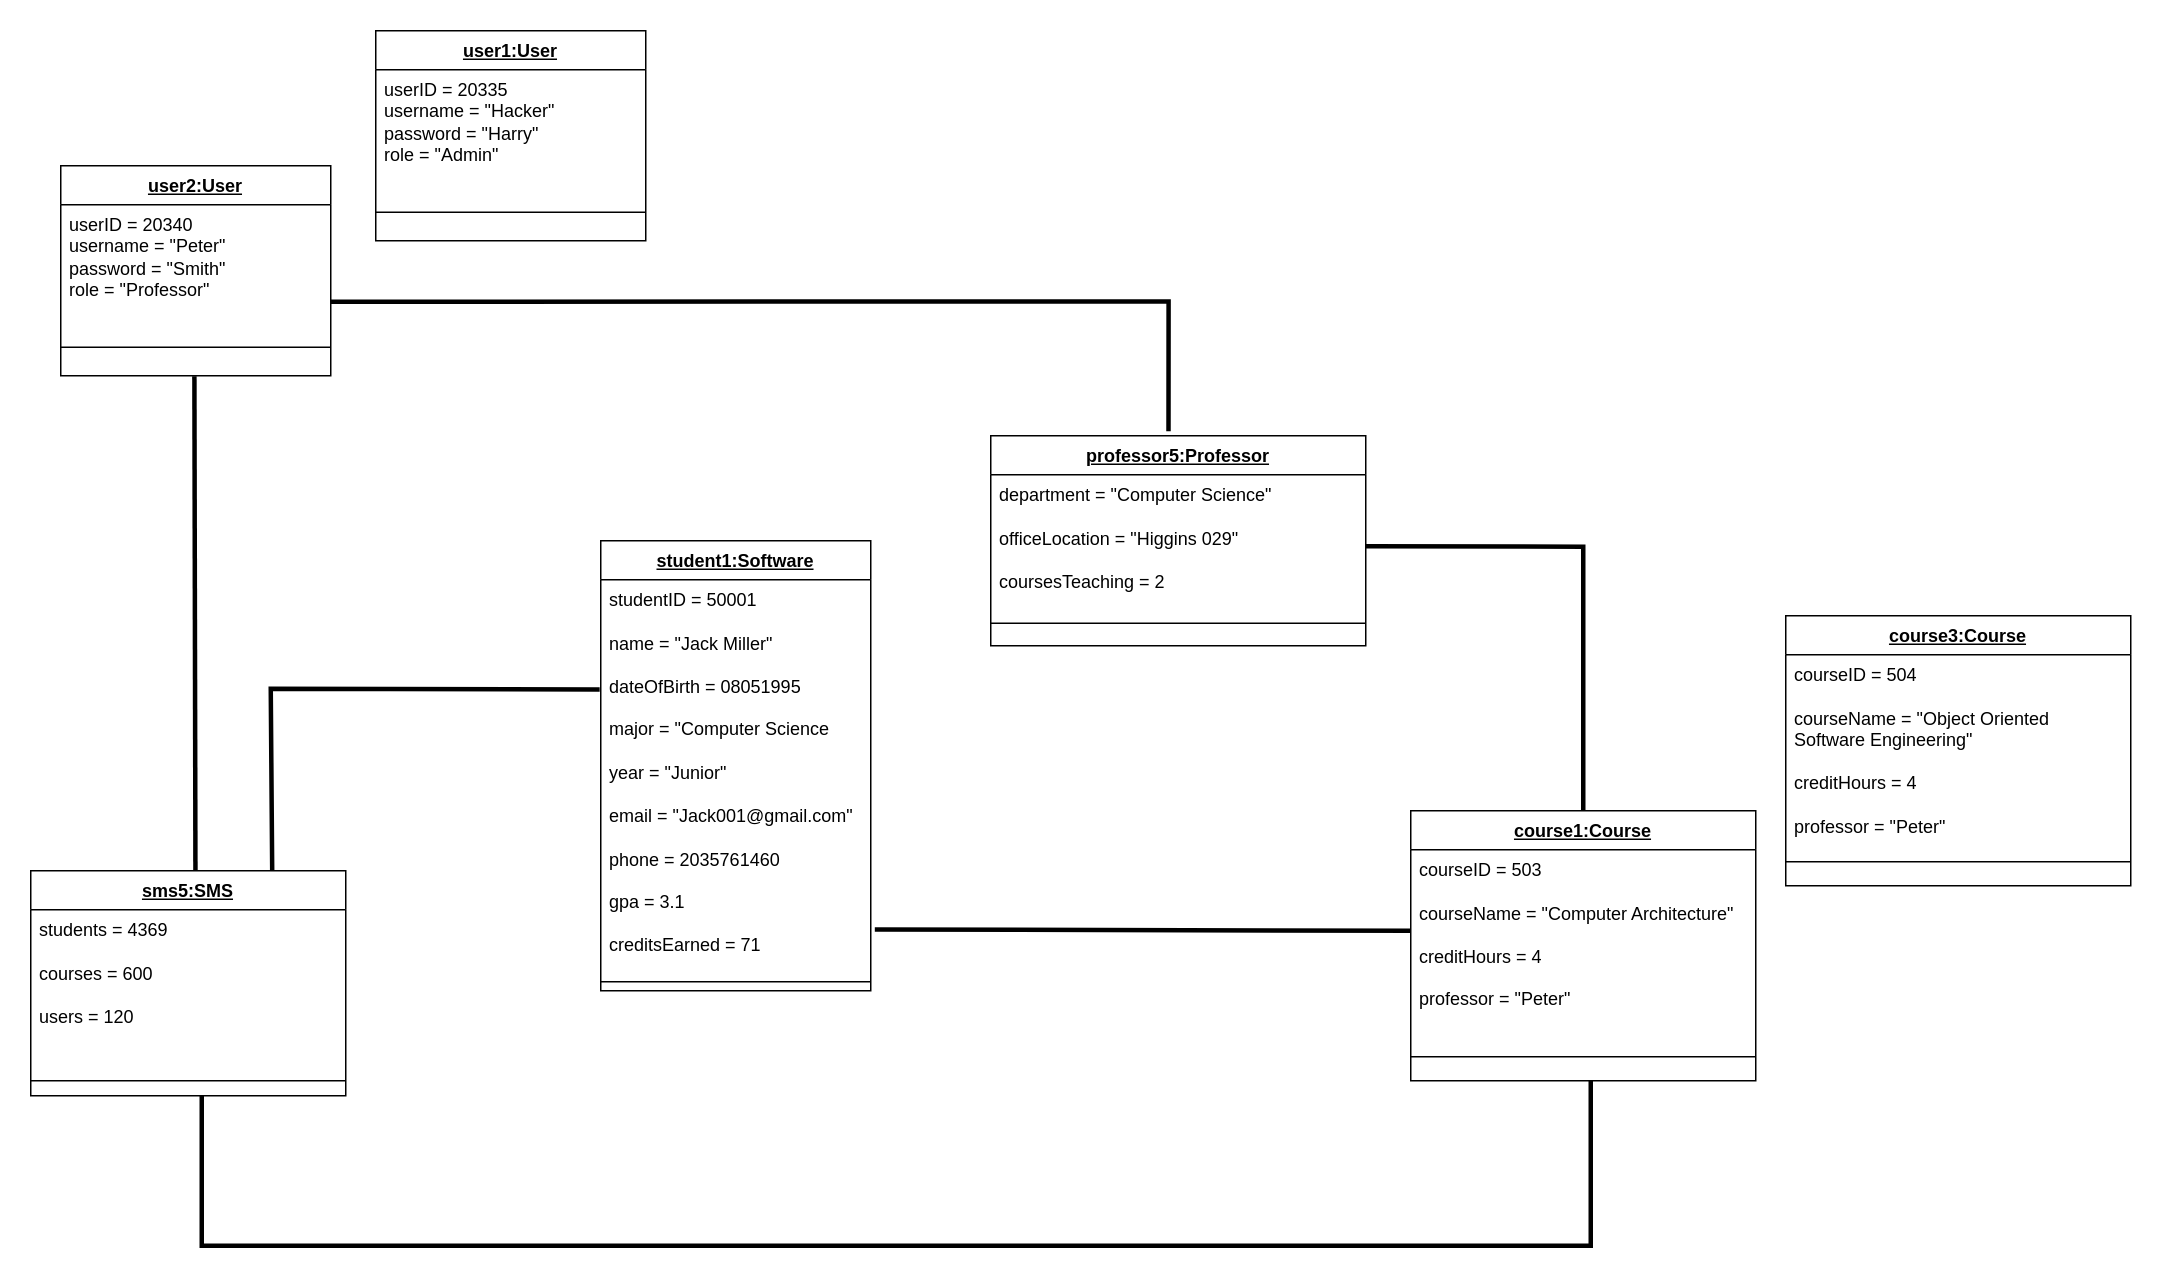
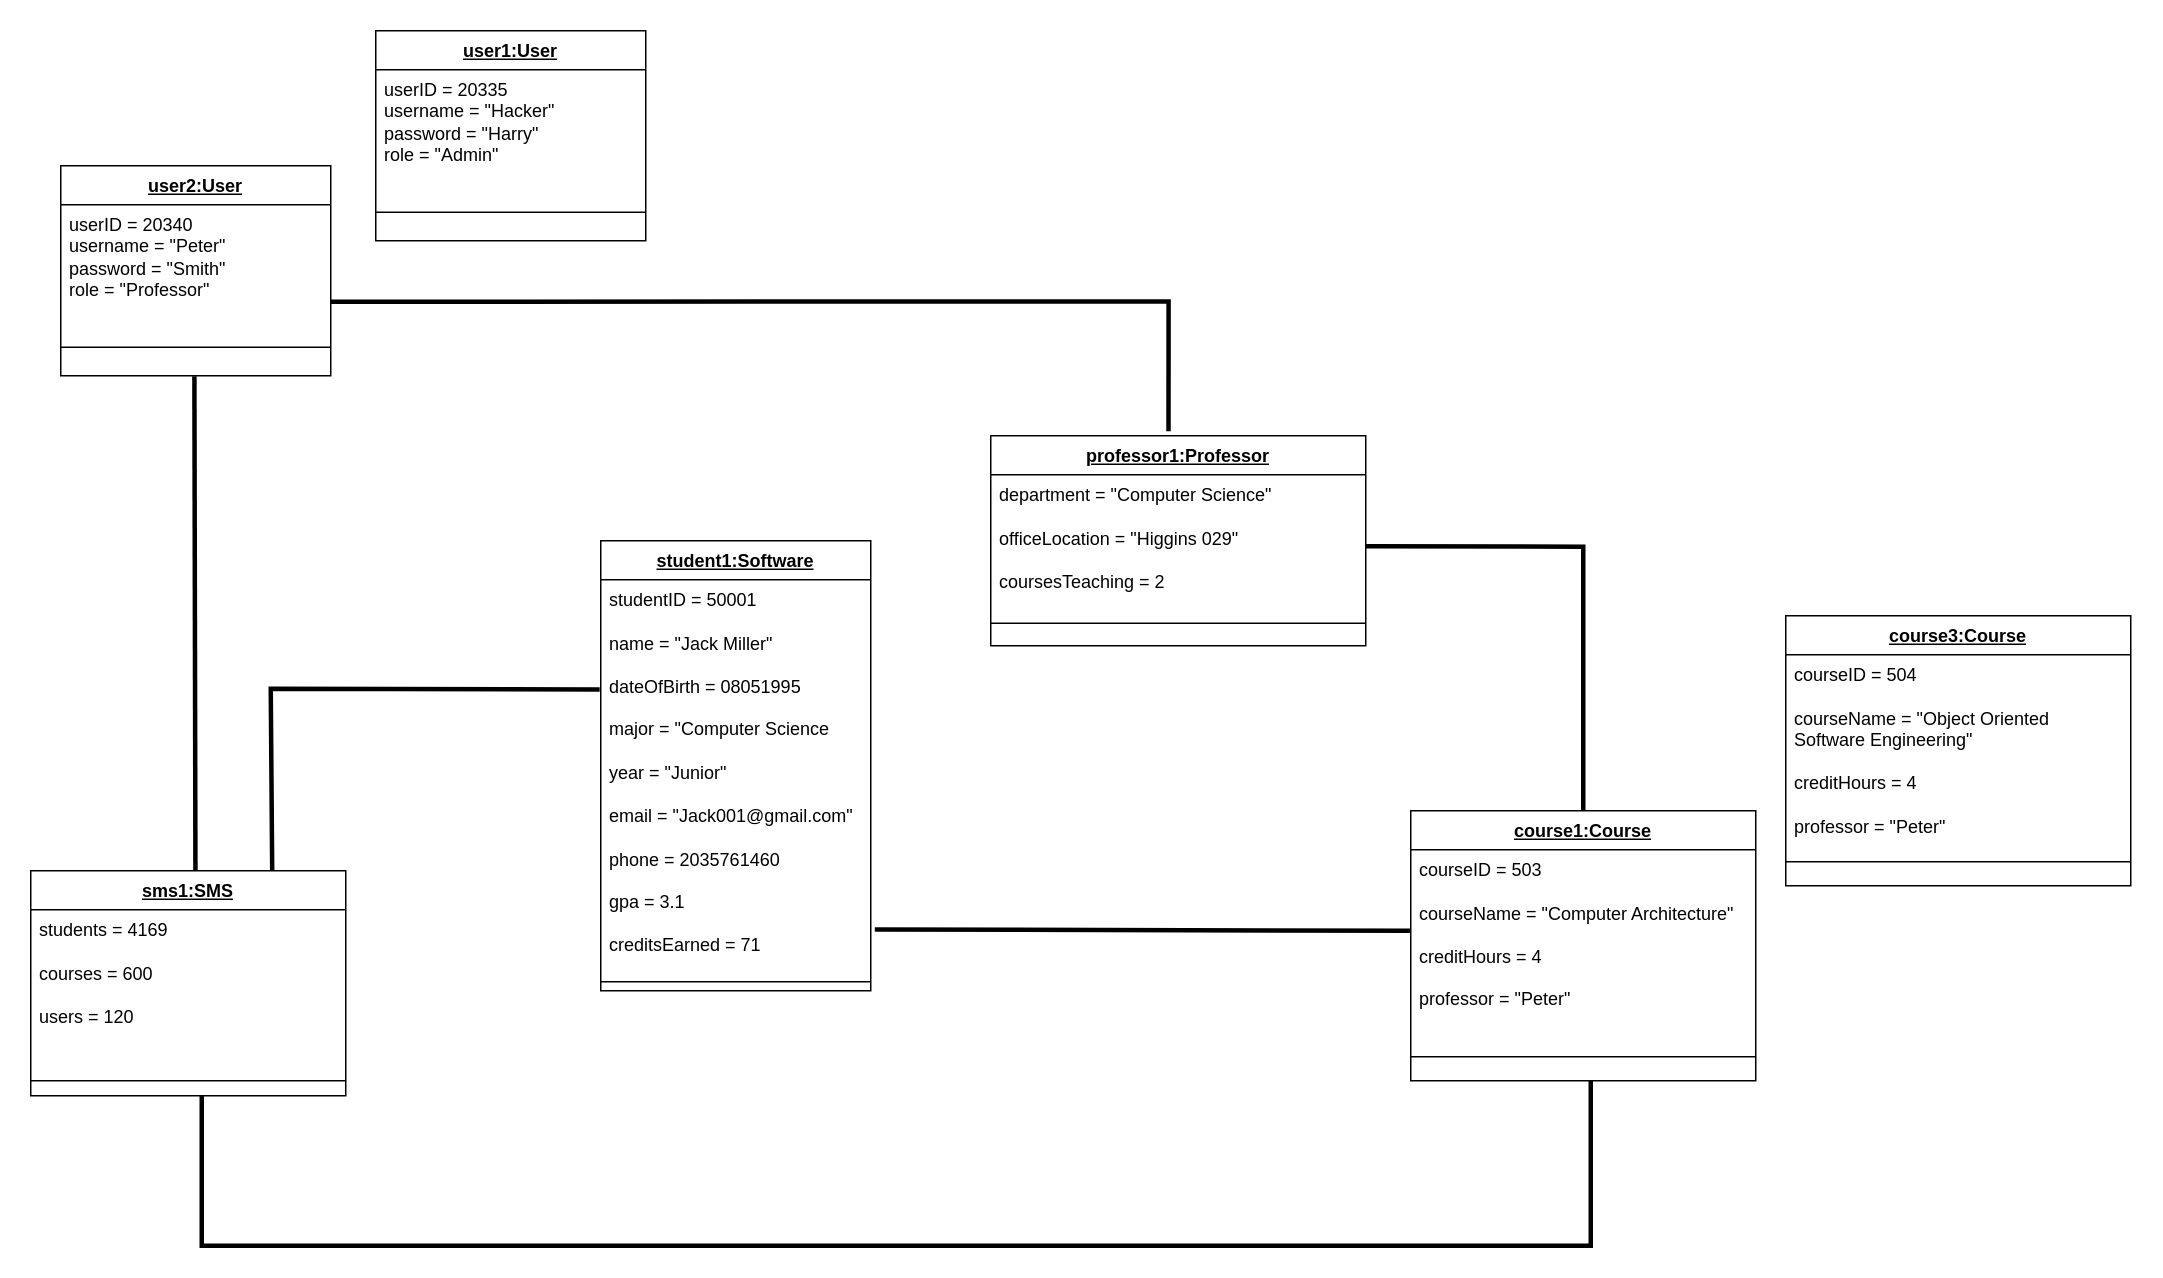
- <mxCell id="6" value="&lt;u&gt;professor5:Professor&lt;/u&gt;" style="swimlane;fontStyle=1;align=center;verticalAlign=top;childLayout=stackLayout;horizontal=1;startSize=26;horizontalStack=0;resizeParent=1;resizeParentMax=0;resizeLast=0;collapsible=1;marginBottom=0;whiteSpace=wrap;html=1;" parent="1" vertex="1"><mxGeometry x="660" y="290" width="250" height="140" as="geometry" /></mxCell>
+ <mxCell id="6" value="&lt;u&gt;professor1:Professor&lt;/u&gt;" style="swimlane;fontStyle=1;align=center;verticalAlign=top;childLayout=stackLayout;horizontal=1;startSize=26;horizontalStack=0;resizeParent=1;resizeParentMax=0;resizeLast=0;collapsible=1;marginBottom=0;whiteSpace=wrap;html=1;" parent="1" vertex="1"><mxGeometry x="660" y="290" width="250" height="140" as="geometry" /></mxCell>
- <mxCell id="13" value="&lt;u&gt;sms5:SMS&lt;/u&gt;" style="swimlane;fontStyle=1;align=center;verticalAlign=top;childLayout=stackLayout;horizontal=1;startSize=26;horizontalStack=0;resizeParent=1;resizeParentMax=0;resizeLast=0;collapsible=1;marginBottom=0;whiteSpace=wrap;html=1;" parent="1" vertex="1"><mxGeometry x="20" y="580" width="210" height="150" as="geometry" /></mxCell>
+ <mxCell id="13" value="&lt;u&gt;sms1:SMS&lt;/u&gt;" style="swimlane;fontStyle=1;align=center;verticalAlign=top;childLayout=stackLayout;horizontal=1;startSize=26;horizontalStack=0;resizeParent=1;resizeParentMax=0;resizeLast=0;collapsible=1;marginBottom=0;whiteSpace=wrap;html=1;" parent="1" vertex="1"><mxGeometry x="20" y="580" width="210" height="150" as="geometry" /></mxCell>
- <mxCell id="14" value="students = 4369&amp;nbsp;&lt;div&gt;&lt;br&gt;&lt;div&gt;courses = 600&lt;br&gt;&lt;/div&gt;&lt;div&gt;&lt;br&gt;&lt;/div&gt;&lt;div&gt;users = 120&lt;/div&gt;&lt;div&gt;&lt;br&gt;&lt;/div&gt;&lt;div&gt;&lt;br&gt;&lt;/div&gt;&lt;/div&gt;" style="text;strokeColor=none;fillColor=none;align=left;verticalAlign=top;spacingLeft=4;spacingRight=4;overflow=hidden;rotatable=0;points=[[0,0.5],[1,0.5]];portConstraint=eastwest;whiteSpace=wrap;html=1;" parent="13" vertex="1"><mxGeometry y="26" width="210" height="104" as="geometry" /></mxCell>
+ <mxCell id="14" value="students = 4169&amp;nbsp;&lt;div&gt;&lt;br&gt;&lt;div&gt;courses = 600&lt;br&gt;&lt;/div&gt;&lt;div&gt;&lt;br&gt;&lt;/div&gt;&lt;div&gt;users = 120&lt;/div&gt;&lt;div&gt;&lt;br&gt;&lt;/div&gt;&lt;div&gt;&lt;br&gt;&lt;/div&gt;&lt;/div&gt;" style="text;strokeColor=none;fillColor=none;align=left;verticalAlign=top;spacingLeft=4;spacingRight=4;overflow=hidden;rotatable=0;points=[[0,0.5],[1,0.5]];portConstraint=eastwest;whiteSpace=wrap;html=1;" parent="13" vertex="1"><mxGeometry y="26" width="210" height="104" as="geometry" /></mxCell>
